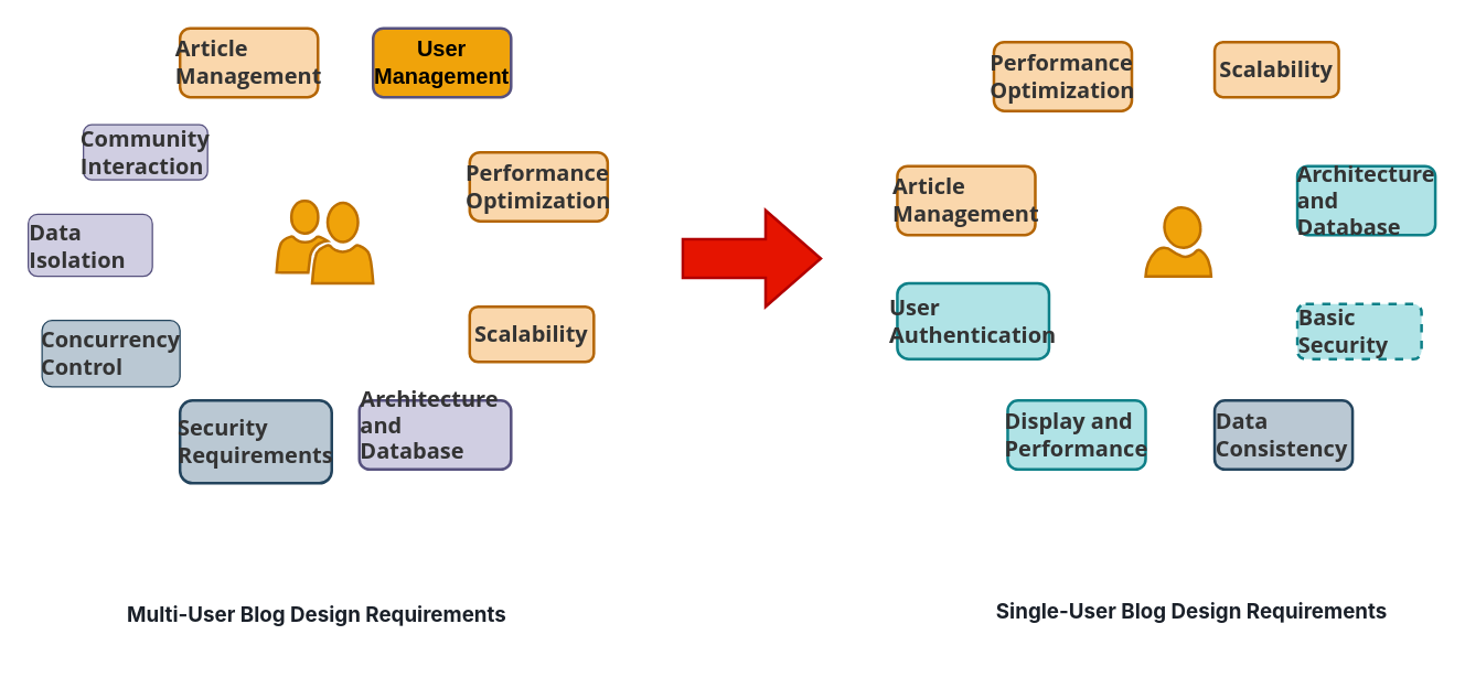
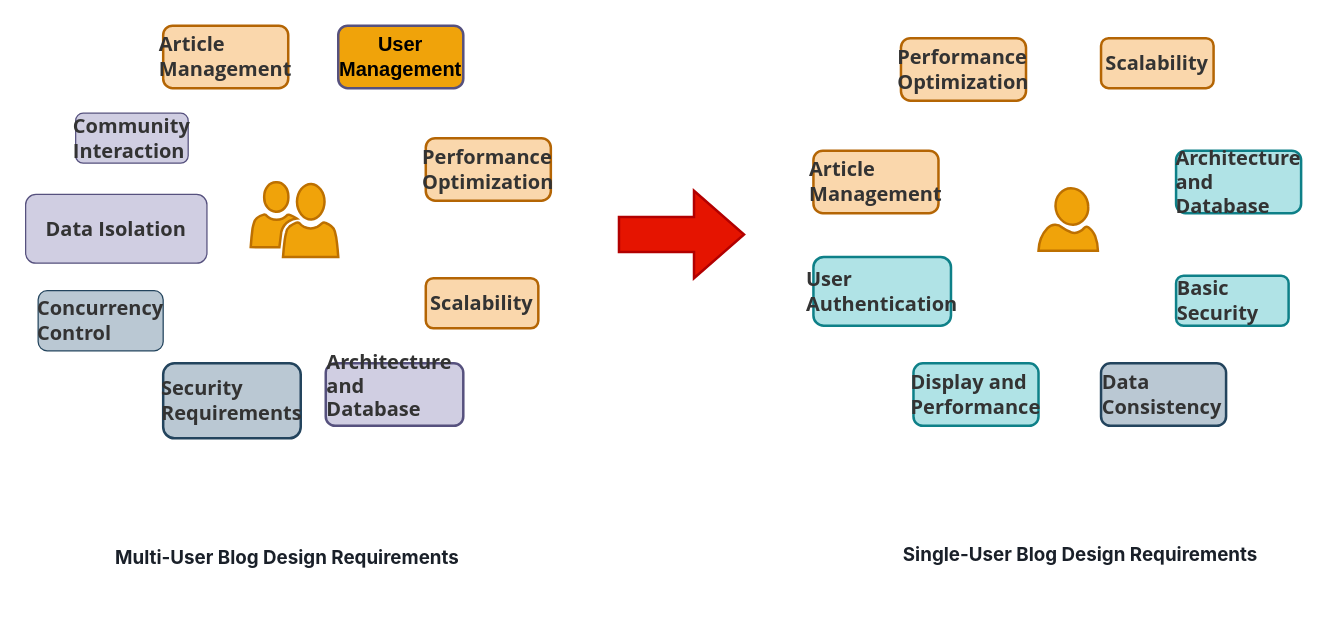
- <mxCell id="13" value="&lt;p style=&quot;box-sizing: border-box; line-height: inherit; orphans: 4; margin: 0.8em 0px; position: relative; text-align: start;&quot; class=&quot;md-end-block md-p md-focus&quot;&gt;&lt;font face=&quot;Open Sans, Clear Sans, Helvetica Neue, Helvetica, Arial, sans-serif&quot; color=&quot;#333333&quot;&gt;&lt;span style=&quot;font-size: 16px; white-space-collapse: preserve;&quot;&gt;&lt;b&gt;Data Isolation&lt;/b&gt;&lt;/span&gt;&lt;/font&gt;&lt;br&gt;&lt;/p&gt;" style="rounded=1;whiteSpace=wrap;html=1;fillColor=#d0cee2;strokeColor=#56517e;" vertex="1" parent="1"><mxGeometry x="20" y="155" width="90" height="45" as="geometry" /></mxCell>
+ <mxCell id="13" value="&lt;p style=&quot;box-sizing: border-box; line-height: inherit; orphans: 4; margin: 0.8em 0px; position: relative; text-align: start;&quot; class=&quot;md-end-block md-p md-focus&quot;&gt;&lt;font face=&quot;Open Sans, Clear Sans, Helvetica Neue, Helvetica, Arial, sans-serif&quot; color=&quot;#333333&quot;&gt;&lt;span style=&quot;font-size: 16px; white-space-collapse: preserve;&quot;&gt;&lt;b&gt;Data Isolation&lt;/b&gt;&lt;/span&gt;&lt;/font&gt;&lt;br&gt;&lt;/p&gt;" style="rounded=1;whiteSpace=wrap;html=1;fillColor=#d0cee2;strokeColor=#56517e;" vertex="1" parent="1"><mxGeometry x="20" y="155" width="145" height="55" as="geometry" /></mxCell>
- <mxCell id="21" value="&lt;p class=&quot;md-end-block md-p md-focus&quot; style=&quot;box-sizing: border-box; line-height: inherit; orphans: 4; margin: 0.8em 0px; position: relative; text-align: start;&quot;&gt;&lt;span style=&quot;color: rgb(51, 51, 51); font-family: &amp;quot;Open Sans&amp;quot;, &amp;quot;Clear Sans&amp;quot;, &amp;quot;Helvetica Neue&amp;quot;, Helvetica, Arial, sans-serif; font-size: 16px; white-space-collapse: preserve;&quot;&gt;Basic Security&lt;/span&gt;&lt;/p&gt;" style="rounded=1;whiteSpace=wrap;html=1;fillColor=#b0e3e6;strokeColor=#0e8088;strokeWidth=2;fontStyle=1;dashed=1;" vertex="1" parent="1"><mxGeometry x="940" y="220" width="90" height="40" as="geometry" /></mxCell>
+ <mxCell id="21" value="&lt;p class=&quot;md-end-block md-p md-focus&quot; style=&quot;box-sizing: border-box; line-height: inherit; orphans: 4; margin: 0.8em 0px; position: relative; text-align: start;&quot;&gt;&lt;span style=&quot;color: rgb(51, 51, 51); font-family: &amp;quot;Open Sans&amp;quot;, &amp;quot;Clear Sans&amp;quot;, &amp;quot;Helvetica Neue&amp;quot;, Helvetica, Arial, sans-serif; font-size: 16px; white-space-collapse: preserve;&quot;&gt;Basic Security&lt;/span&gt;&lt;/p&gt;" style="rounded=1;whiteSpace=wrap;html=1;fillColor=#b0e3e6;strokeColor=#0e8088;strokeWidth=2;fontStyle=1" vertex="1" parent="1"><mxGeometry x="940" y="220" width="90" height="40" as="geometry" /></mxCell>
